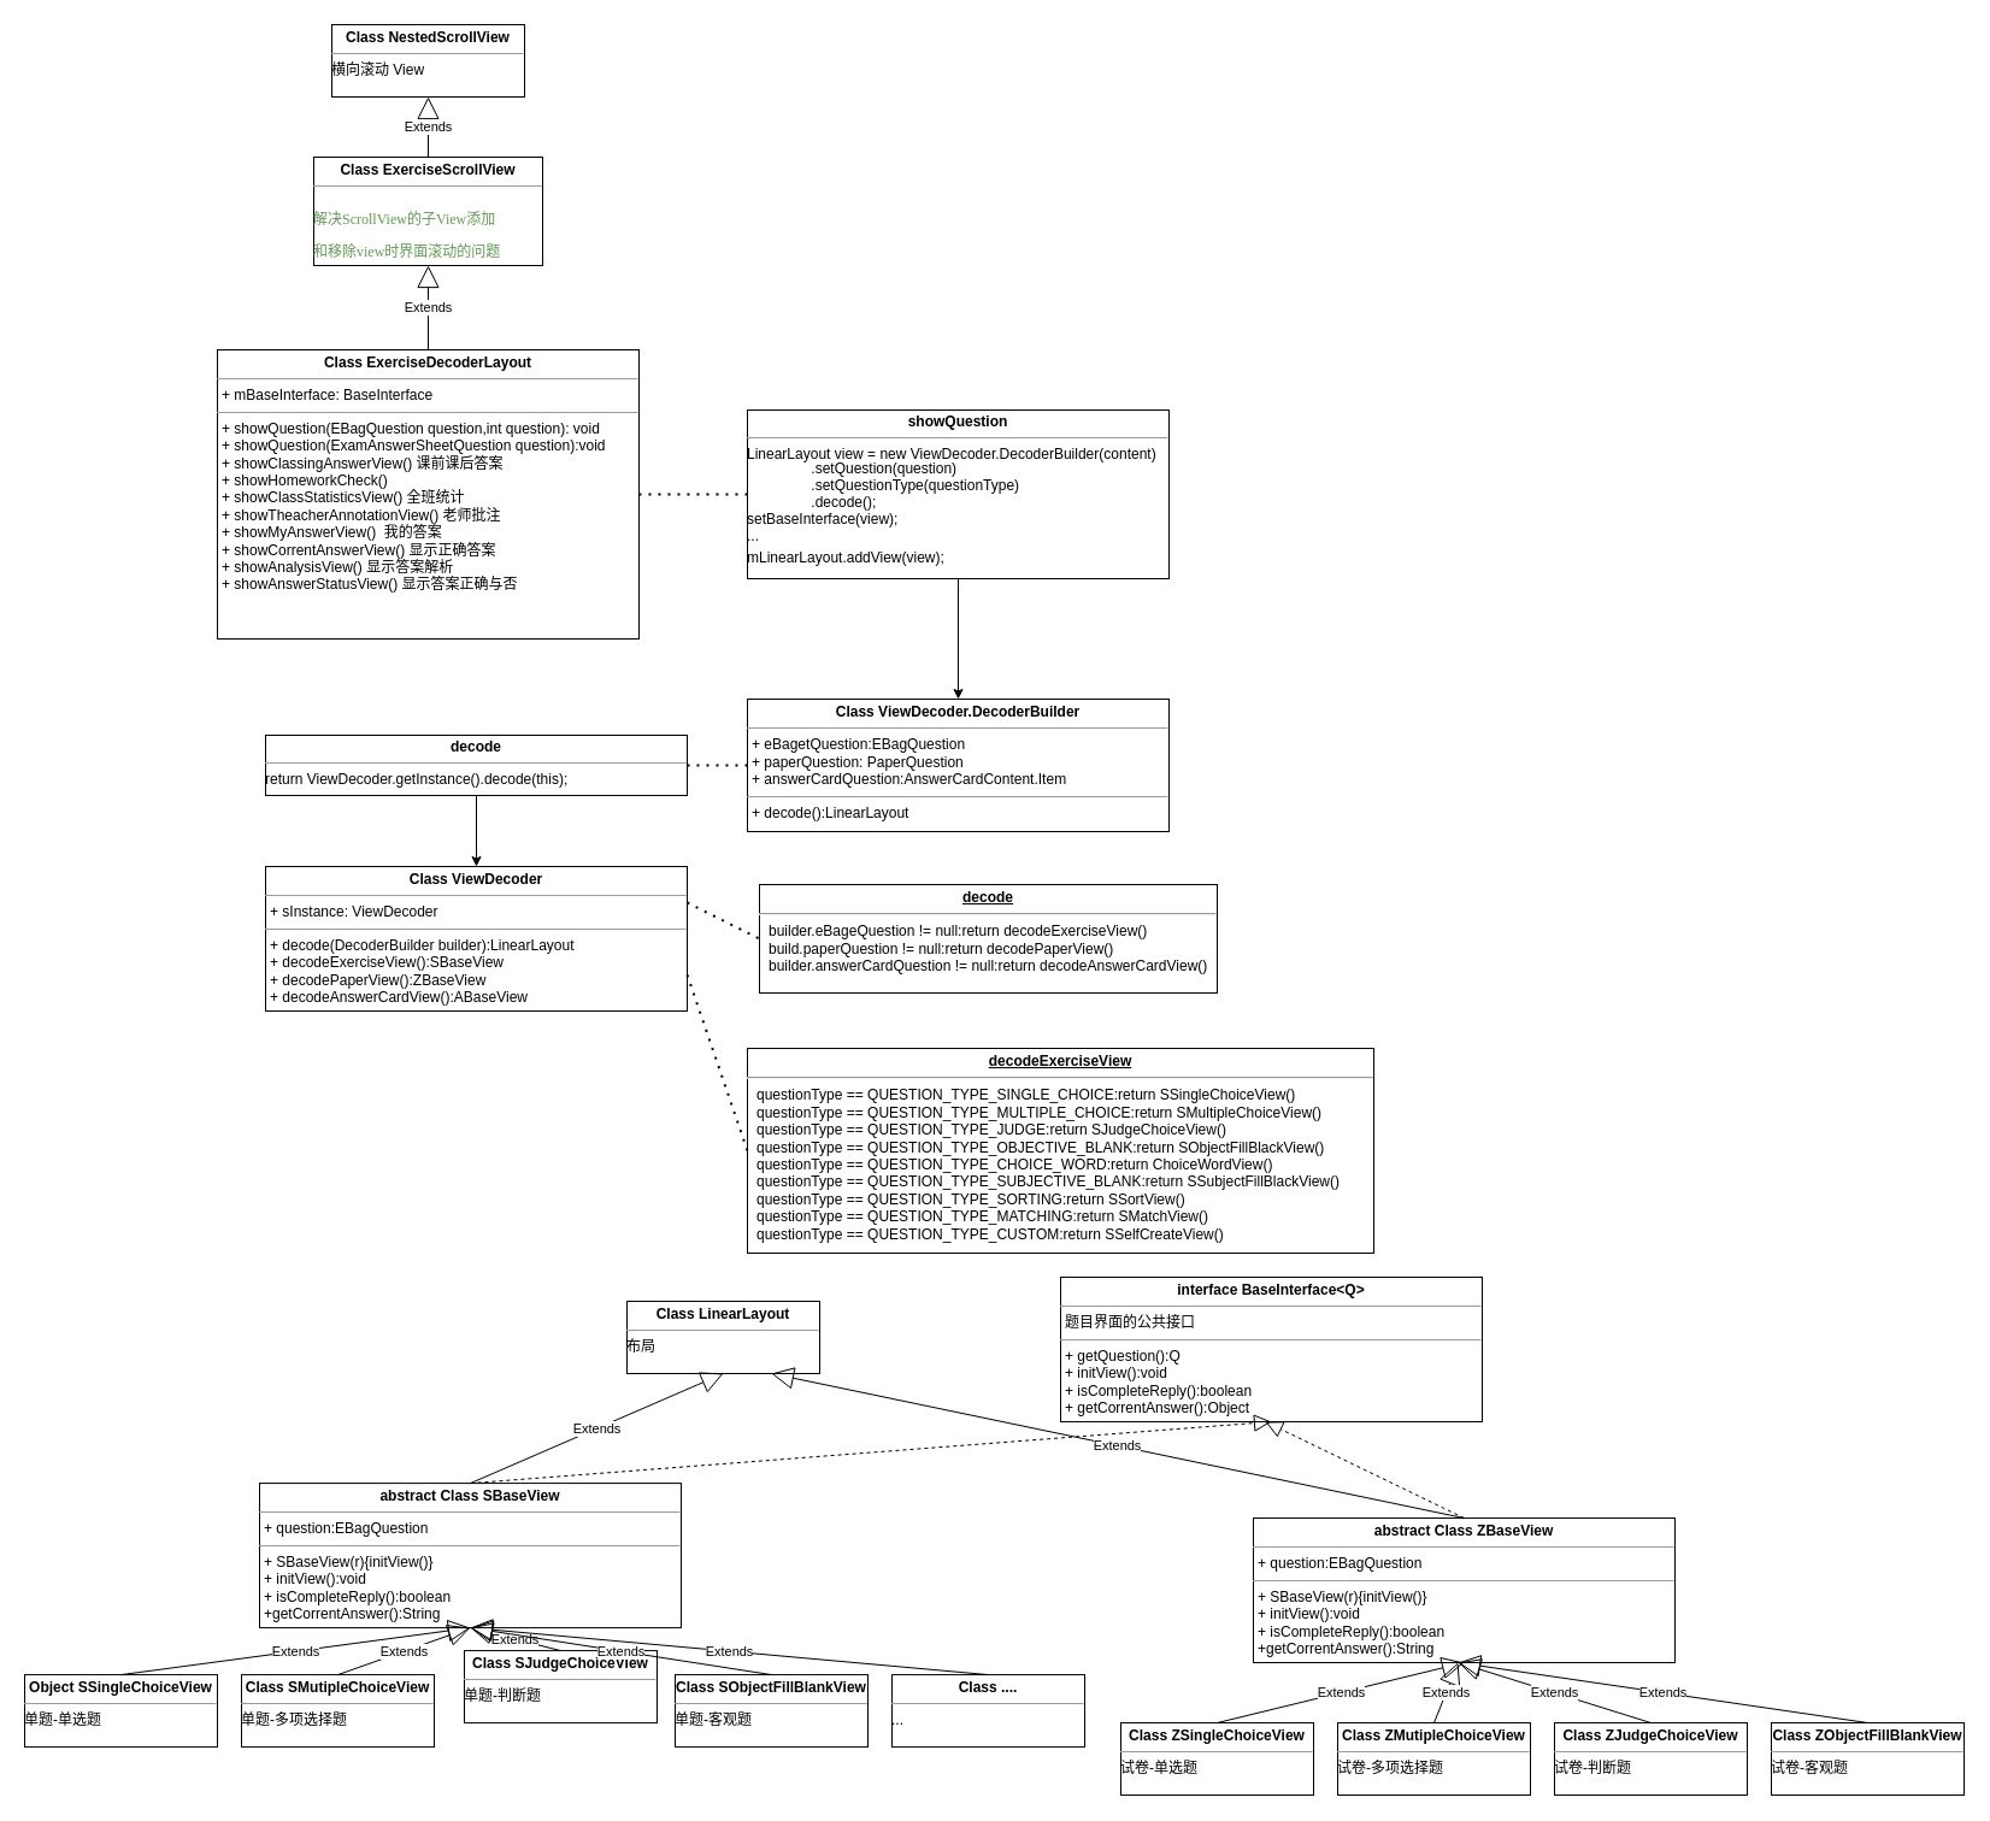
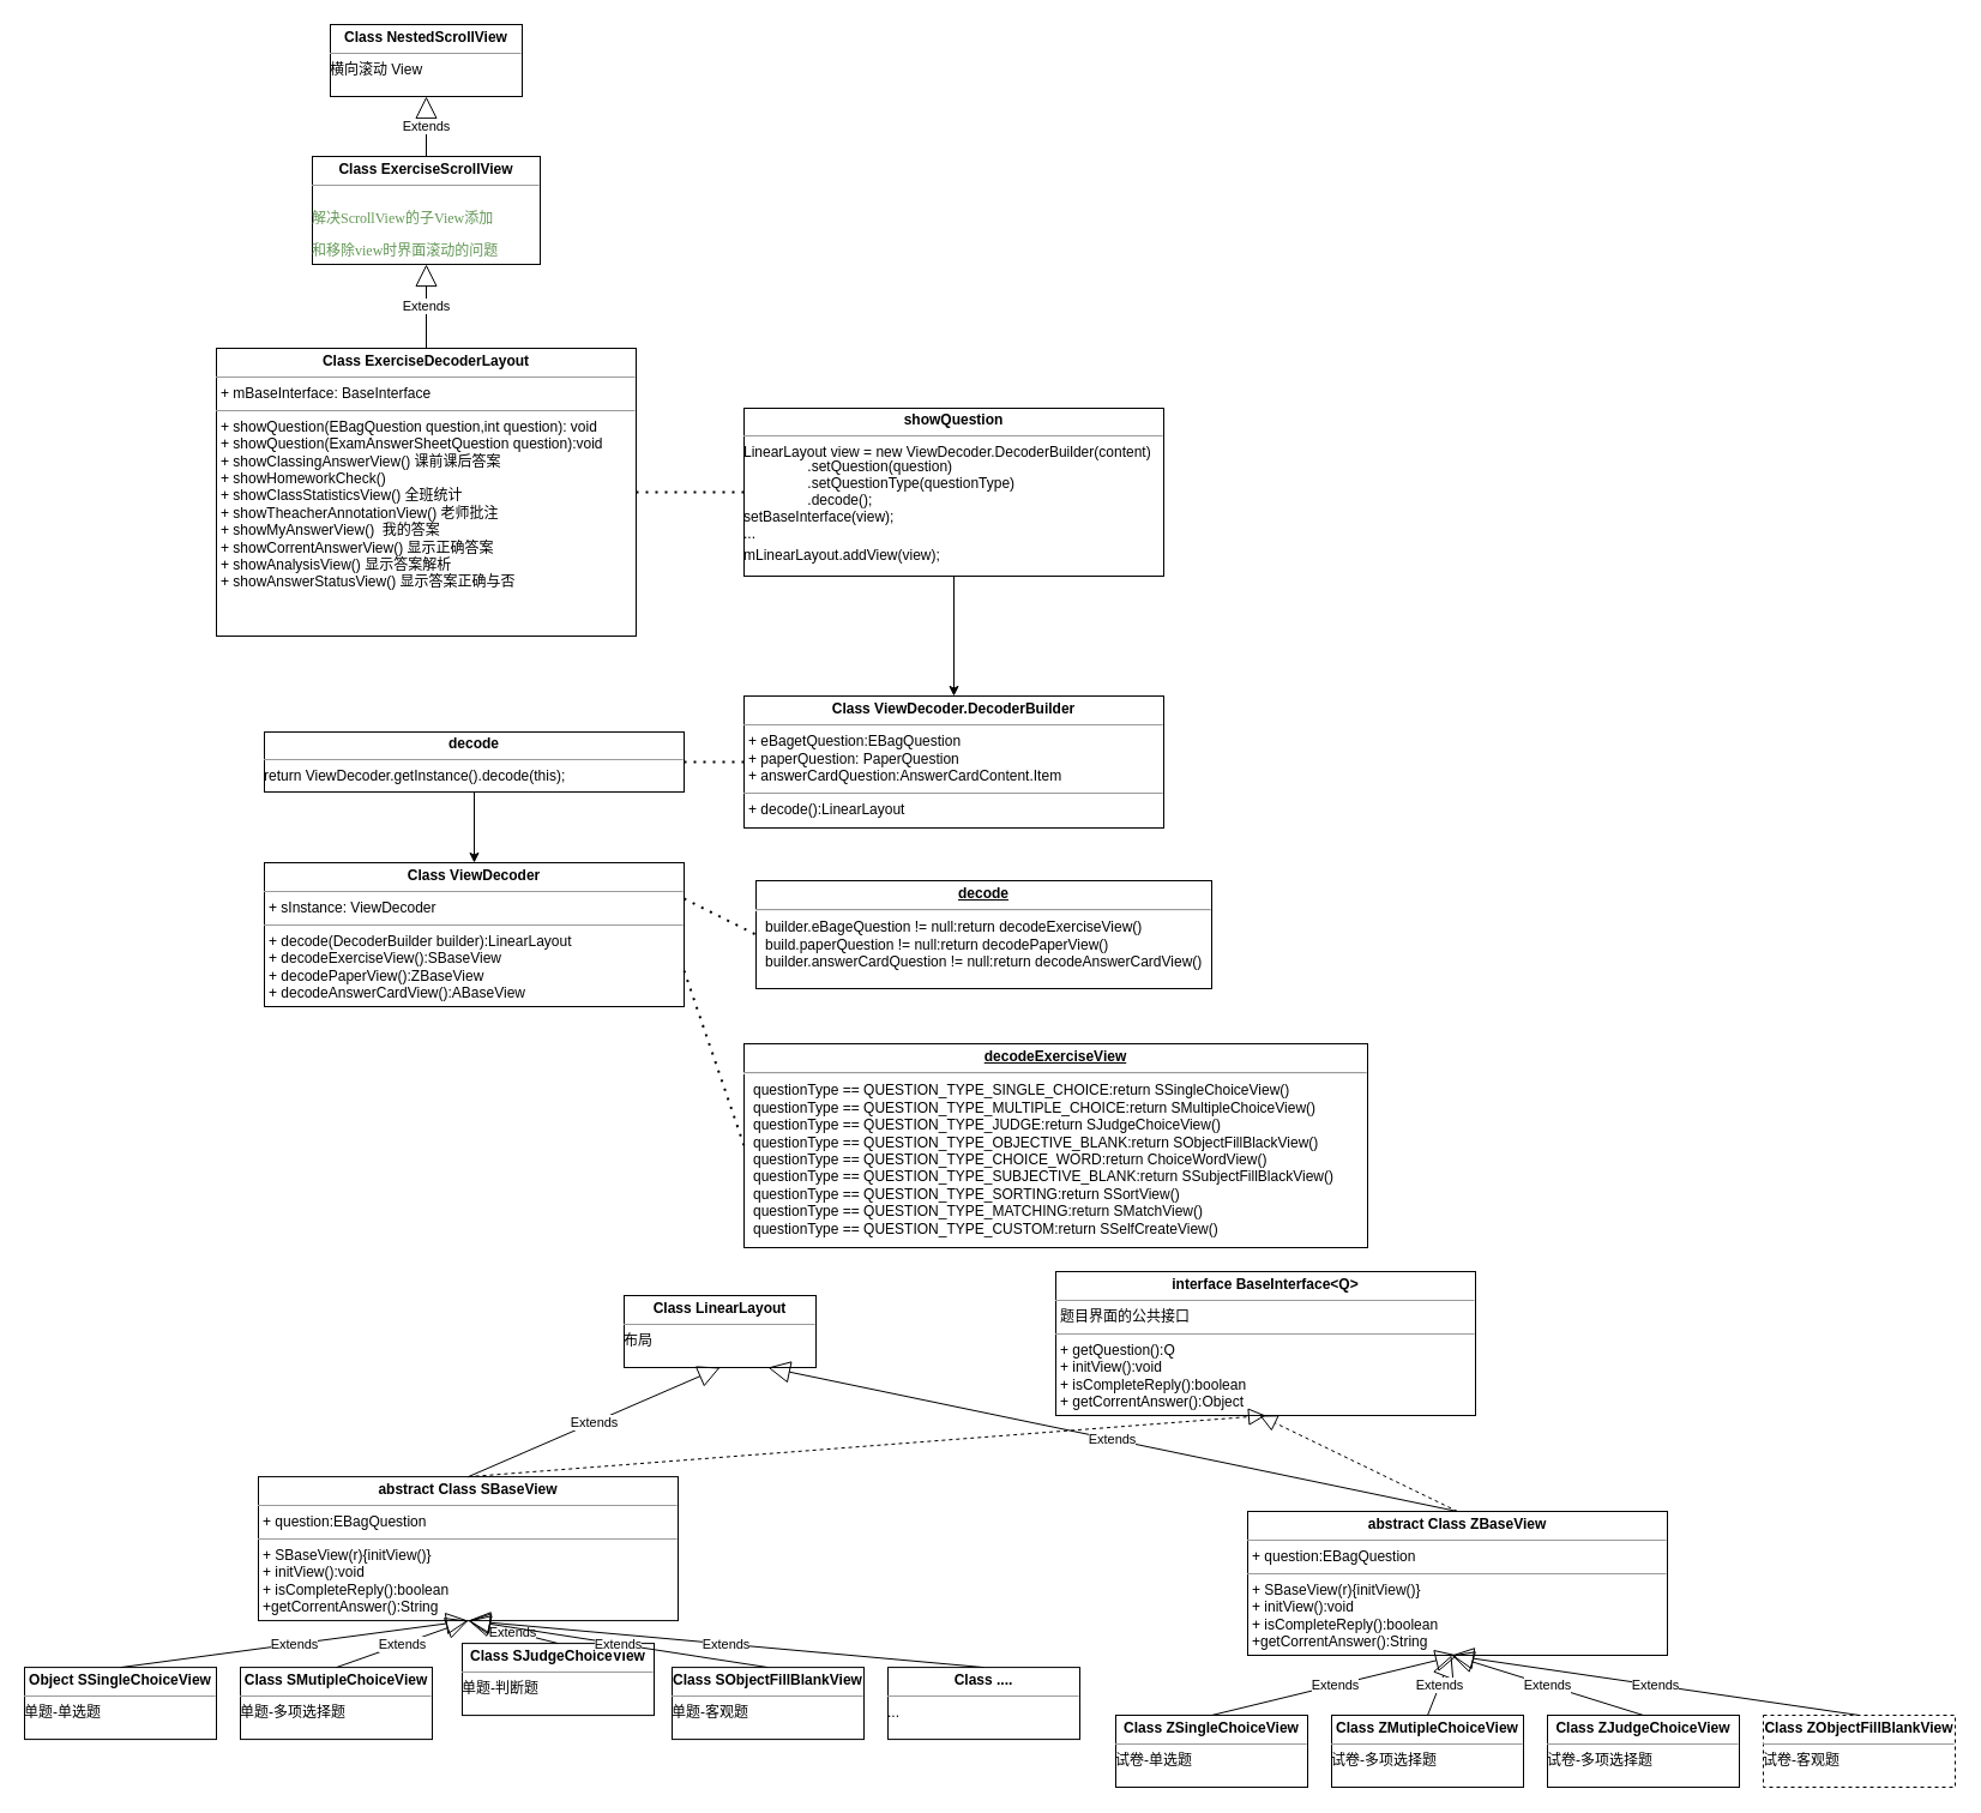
- <mxCell id="36" value="&lt;p style=&quot;margin: 0px ; margin-top: 4px ; text-align: center&quot;&gt;&lt;b&gt;Class ZJudgeChoiceView&lt;/b&gt;&lt;br&gt;&lt;/p&gt;&lt;hr size=&quot;1&quot;&gt;&lt;div style=&quot;height: 2px&quot;&gt;试卷-判断题&lt;/div&gt;" style="verticalAlign=top;align=left;overflow=fill;fontSize=12;fontFamily=Helvetica;html=1;" vertex="1" parent="1"><mxGeometry x="1290" y="1430" width="160" height="60" as="geometry" /></mxCell>
+ <mxCell id="36" value="&lt;p style=&quot;margin: 0px ; margin-top: 4px ; text-align: center&quot;&gt;&lt;b&gt;Class ZJudgeChoiceView&lt;/b&gt;&lt;br&gt;&lt;/p&gt;&lt;hr size=&quot;1&quot;&gt;&lt;div style=&quot;height: 2px&quot;&gt;试卷-多项选择题&lt;/div&gt;" style="verticalAlign=top;align=left;overflow=fill;fontSize=12;fontFamily=Helvetica;html=1;" vertex="1" parent="1"><mxGeometry x="1290" y="1430" width="160" height="60" as="geometry" /></mxCell>
- <mxCell id="37" value="&lt;p style=&quot;margin: 0px ; margin-top: 4px ; text-align: center&quot;&gt;&lt;b&gt;Class ZObjectFillBlankView&lt;/b&gt;&lt;br&gt;&lt;/p&gt;&lt;hr size=&quot;1&quot;&gt;&lt;div style=&quot;height: 2px&quot;&gt;试卷-客观题&lt;/div&gt;" style="verticalAlign=top;align=left;overflow=fill;fontSize=12;fontFamily=Helvetica;html=1;" vertex="1" parent="1"><mxGeometry x="1470" y="1430" width="160" height="60" as="geometry" /></mxCell>
+ <mxCell id="37" value="&lt;p style=&quot;margin: 0px ; margin-top: 4px ; text-align: center&quot;&gt;&lt;b&gt;Class ZObjectFillBlankView&lt;/b&gt;&lt;br&gt;&lt;/p&gt;&lt;hr size=&quot;1&quot;&gt;&lt;div style=&quot;height: 2px&quot;&gt;试卷-客观题&lt;/div&gt;" style="verticalAlign=top;align=left;overflow=fill;fontSize=12;fontFamily=Helvetica;html=1;dashed=1;" vertex="1" parent="1"><mxGeometry x="1470" y="1430" width="160" height="60" as="geometry" /></mxCell>
